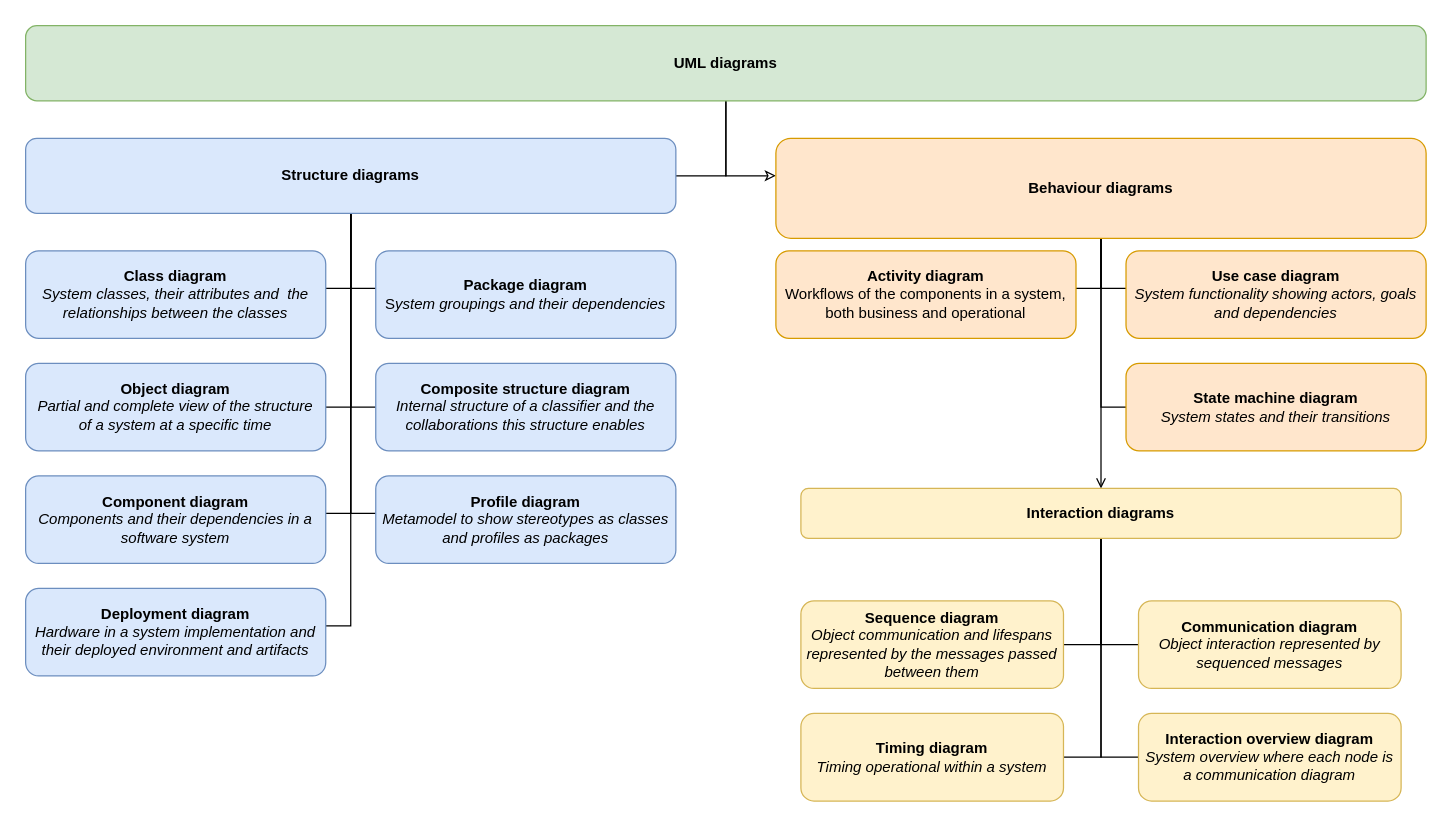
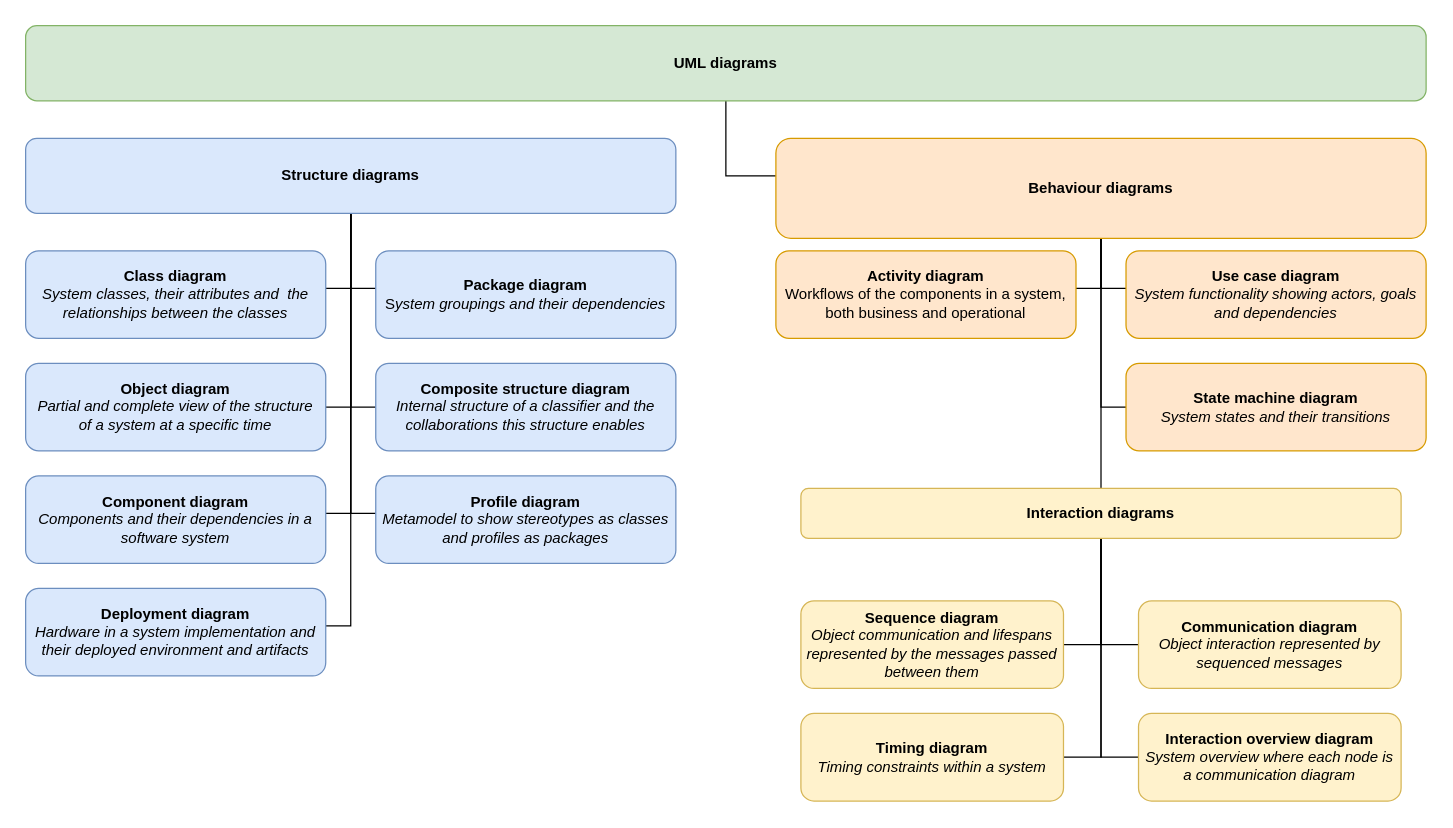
- <mxCell id="2" value="" style="edgeStyle=orthogonalEdgeStyle;rounded=0;orthogonalLoop=1;jettySize=auto;html=1;endArrow=none;endFill=0;" parent="1" source="4" target="12" edge="1"><mxGeometry relative="1" as="geometry"><Array as="points"><mxPoint x="580" y="140" /></Array></mxGeometry></mxCell>
- <mxCell id="3" value="" style="edgeStyle=orthogonalEdgeStyle;rounded=0;orthogonalLoop=1;jettySize=auto;html=1;endArrow=classic;endFill=0;" parent="1" source="4" target="17" edge="1"><mxGeometry relative="1" as="geometry"><Array as="points"><mxPoint x="580" y="140" /></Array></mxGeometry></mxCell>
+ <mxCell id="3" value="" style="edgeStyle=orthogonalEdgeStyle;rounded=0;orthogonalLoop=1;jettySize=auto;html=1;endArrow=none;endFill=0;" parent="1" source="4" target="17" edge="1"><mxGeometry relative="1" as="geometry"><Array as="points"><mxPoint x="580" y="140" /></Array></mxGeometry></mxCell>
- <mxCell id="16" style="edgeStyle=orthogonalEdgeStyle;rounded=0;orthogonalLoop=1;jettySize=auto;html=1;endArrow=open;endFill=0;" parent="1" source="17" target="32" edge="1"><mxGeometry relative="1" as="geometry"><Array as="points"><mxPoint x="880" y="230" /></Array></mxGeometry></mxCell>
+ <mxCell id="16" style="edgeStyle=orthogonalEdgeStyle;rounded=0;orthogonalLoop=1;jettySize=auto;html=1;endArrow=none;endFill=0;" parent="1" source="17" target="32" edge="1"><mxGeometry relative="1" as="geometry"><Array as="points"><mxPoint x="880" y="230" /></Array></mxGeometry></mxCell>
- <mxCell id="35" value="&lt;div&gt;&lt;b&gt;Timing diagram&lt;/b&gt;&lt;/div&gt;&lt;div&gt;&lt;i&gt;Timing operational within a system&lt;/i&gt;&lt;br&gt;&lt;/div&gt;" style="whiteSpace=wrap;html=1;rounded=1;strokeColor=#d6b656;fillColor=#fff2cc;" parent="1" vertex="1"><mxGeometry x="640" y="570" width="210" height="70" as="geometry" /></mxCell>
+ <mxCell id="35" value="&lt;div&gt;&lt;b&gt;Timing diagram&lt;/b&gt;&lt;/div&gt;&lt;div&gt;&lt;i&gt;Timing constraints within a system&lt;/i&gt;&lt;br&gt;&lt;/div&gt;" style="whiteSpace=wrap;html=1;rounded=1;strokeColor=#d6b656;fillColor=#fff2cc;" parent="1" vertex="1"><mxGeometry x="640" y="570" width="210" height="70" as="geometry" /></mxCell>
